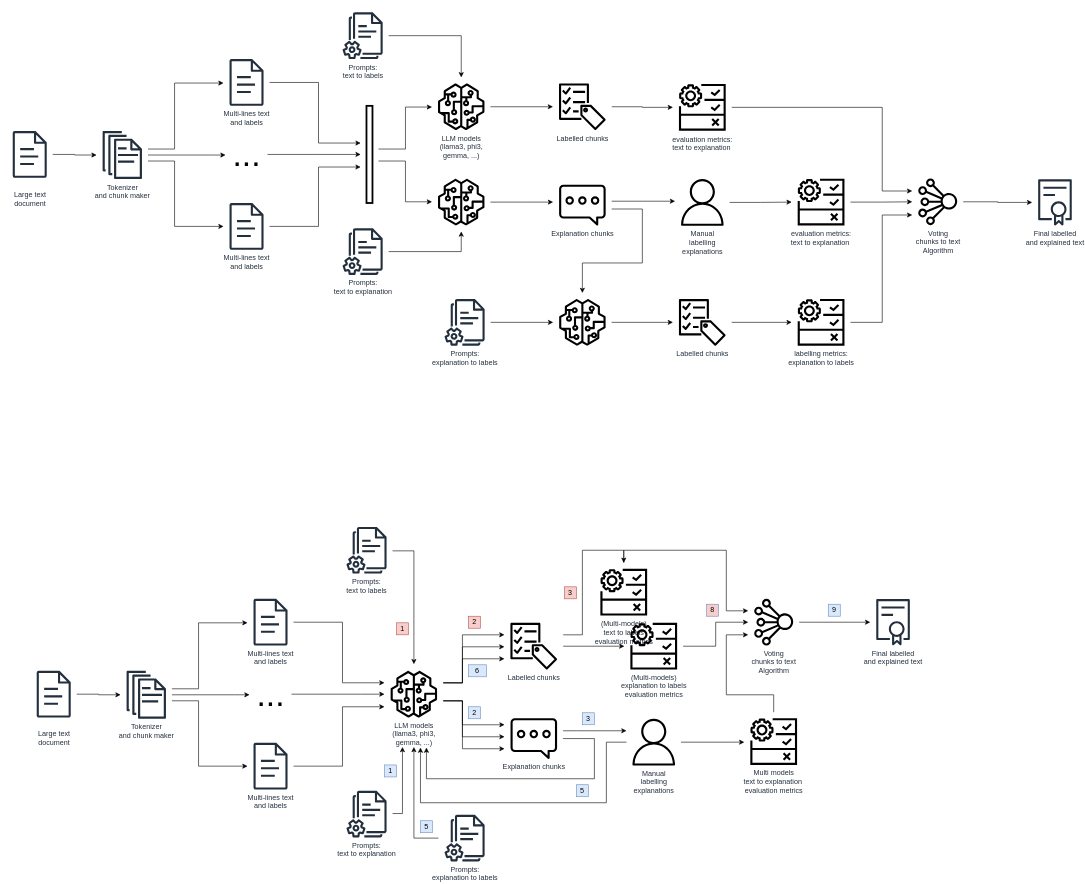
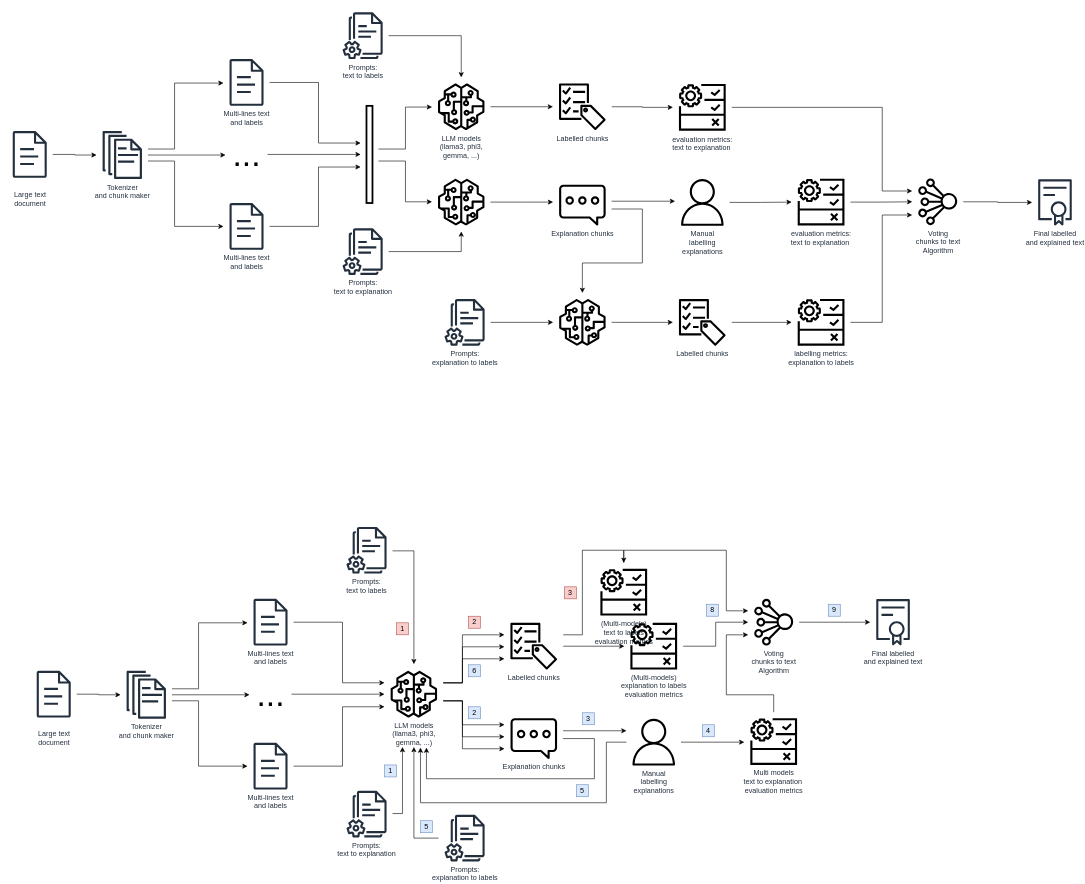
- <mxCell id="67" value="8" style="rounded=0;whiteSpace=wrap;html=1;fillColor=#f8cecc;strokeColor=#6c8ebf;" vertex="1" parent="1"><mxGeometry x="1177" y="1007" width="20" height="20" as="geometry" /></mxCell>
+ <mxCell id="67" value="8" style="rounded=0;whiteSpace=wrap;html=1;fillColor=#dae8fc;strokeColor=#6c8ebf;" vertex="1" parent="1"><mxGeometry x="1177" y="1007" width="20" height="20" as="geometry" /></mxCell>
- <mxCell id="59" value="6" style="rounded=0;whiteSpace=wrap;html=1;fillColor=#dae8fc;strokeColor=#6c8ebf;" vertex="1" parent="1"><mxGeometry x="780" y="1108" width="30" height="20" as="geometry" /></mxCell>
+ <mxCell id="59" value="6" style="rounded=0;whiteSpace=wrap;html=1;fillColor=#dae8fc;strokeColor=#6c8ebf;" vertex="1" parent="1"><mxGeometry x="780" y="1108" width="20" height="20" as="geometry" /></mxCell>
+ <mxCell id="57" value="4" style="rounded=0;whiteSpace=wrap;html=1;fillColor=#dae8fc;strokeColor=#6c8ebf;" vertex="1" parent="1"><mxGeometry x="1170" y="1208" width="20" height="20" as="geometry" /></mxCell>
